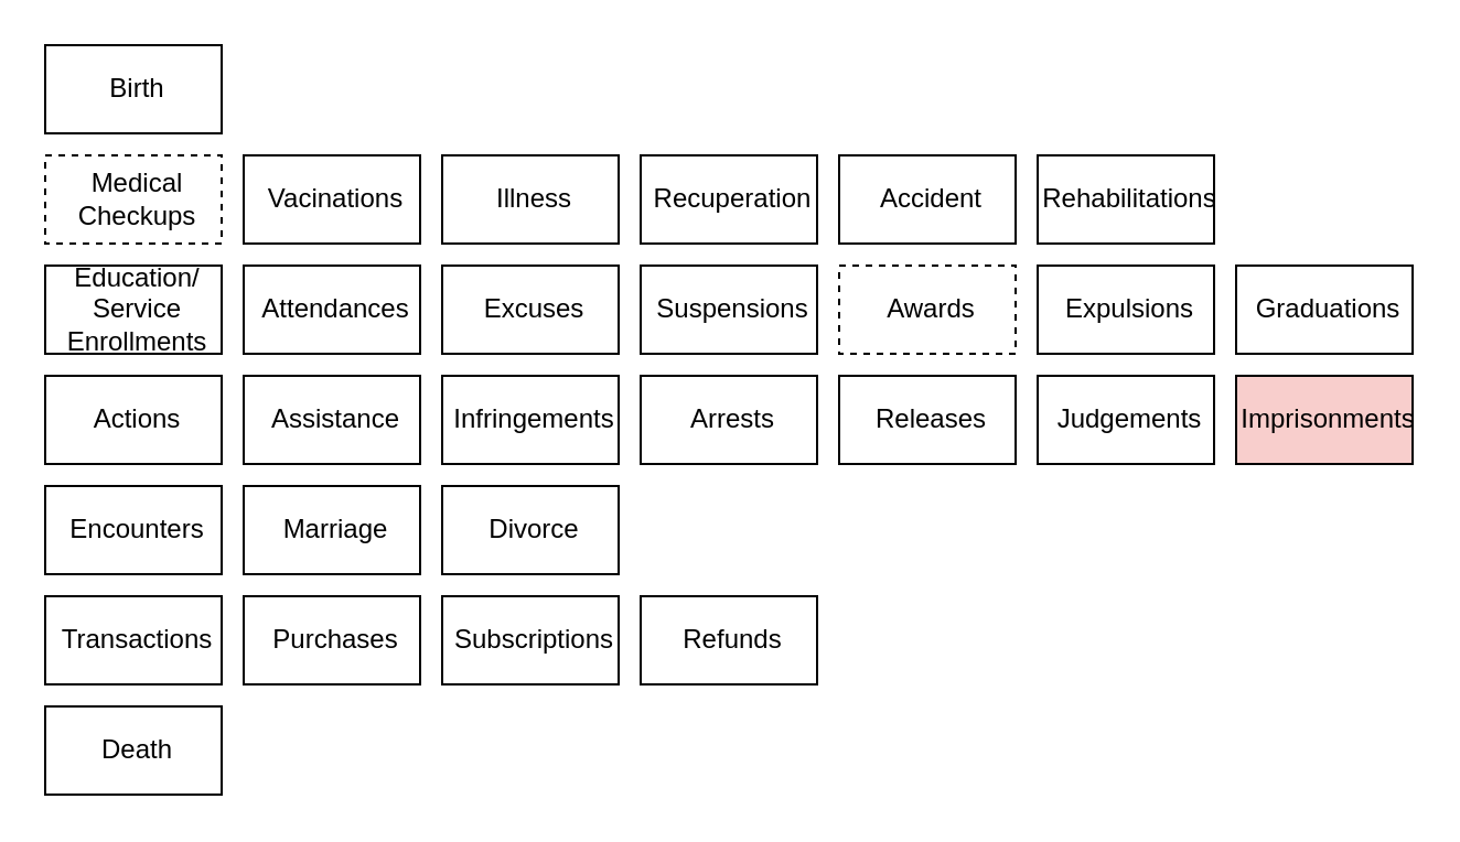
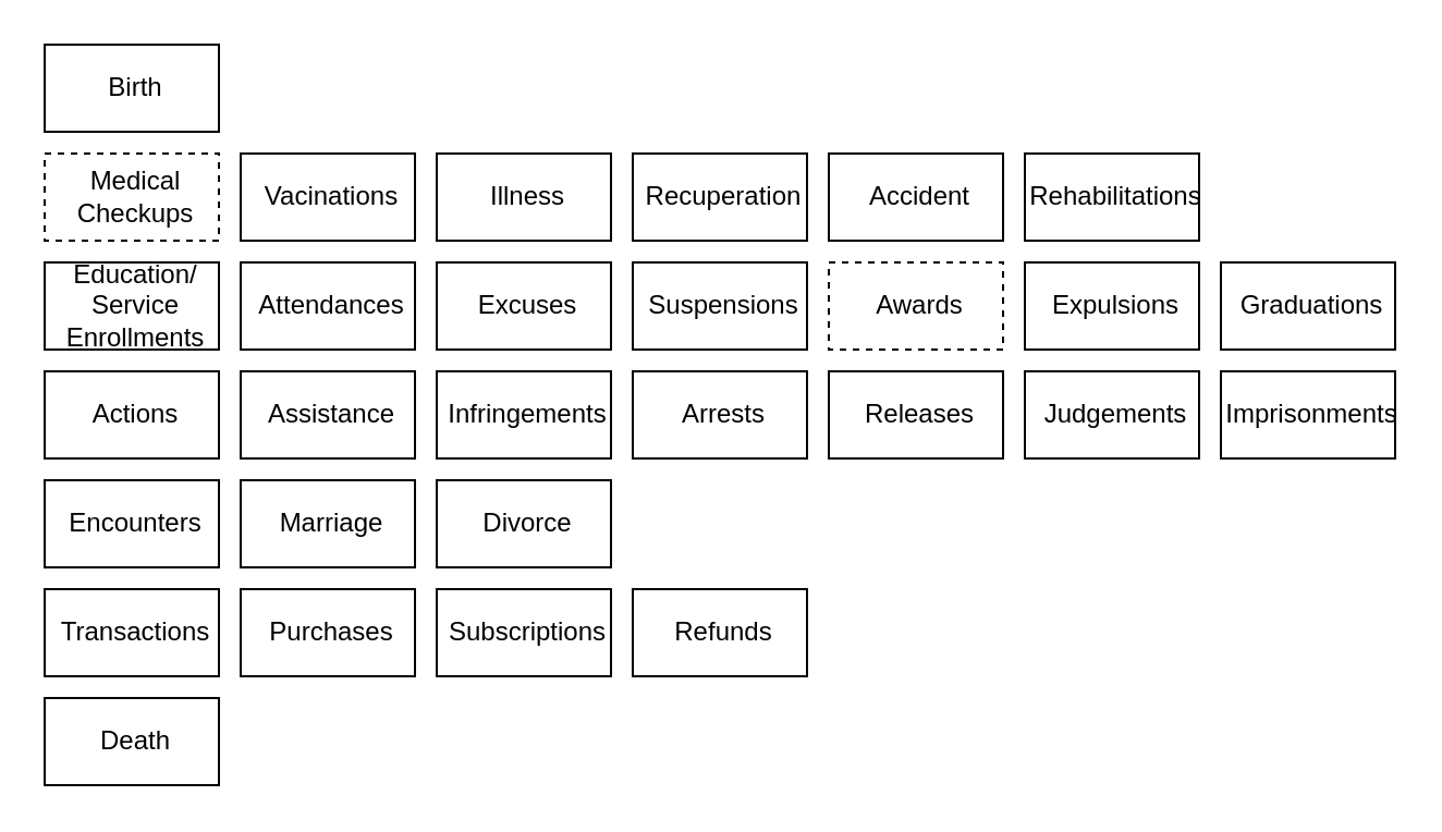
- <mxCell id="25" value="Imprisonments" style="rounded=0;whiteSpace=wrap;html=1;spacingBottom=0;spacingLeft=4;fillColor=#f8cecc;" vertex="1" parent="1"><mxGeometry x="560" y="170" width="80" height="40" as="geometry" /></mxCell>
+ <mxCell id="25" value="Imprisonments" style="rounded=0;whiteSpace=wrap;html=1;spacingBottom=0;spacingLeft=4;" vertex="1" parent="1"><mxGeometry x="560" y="170" width="80" height="40" as="geometry" /></mxCell>
